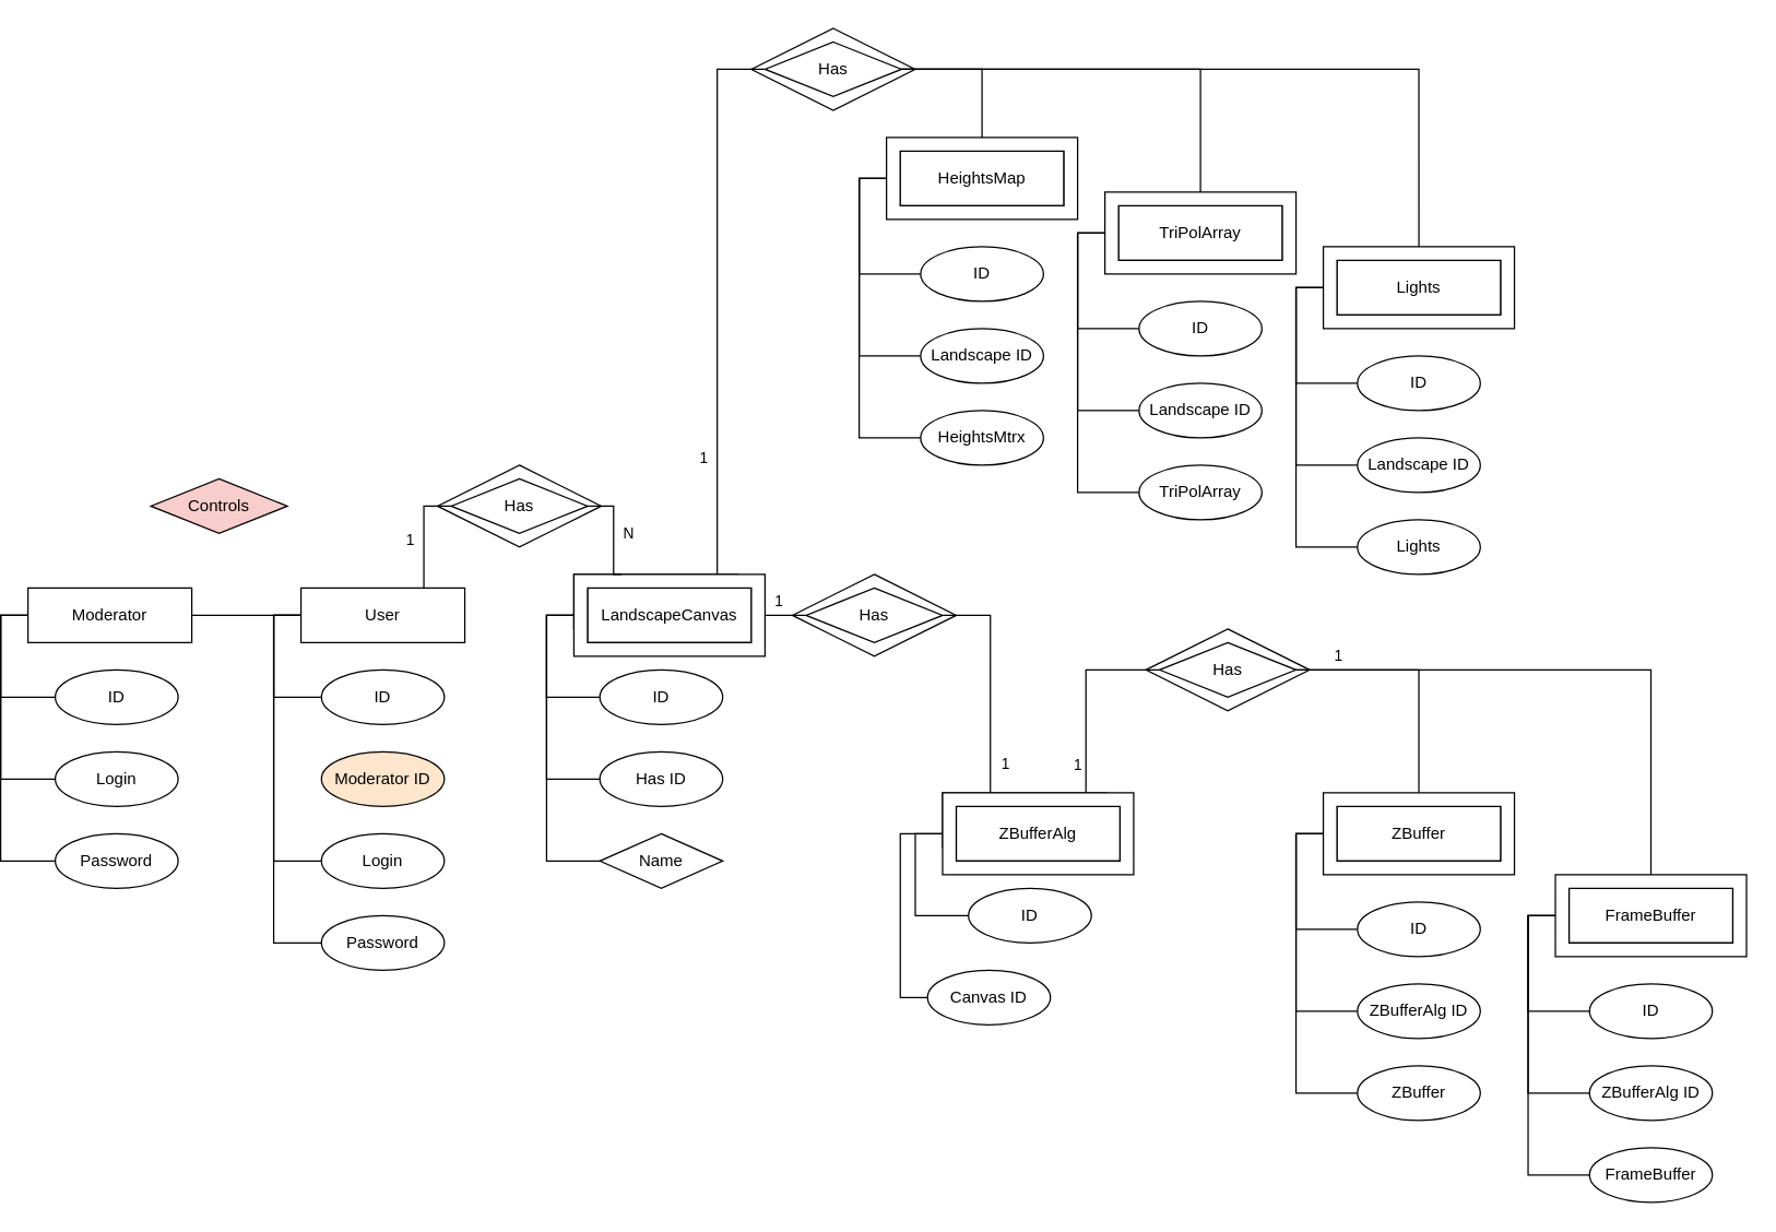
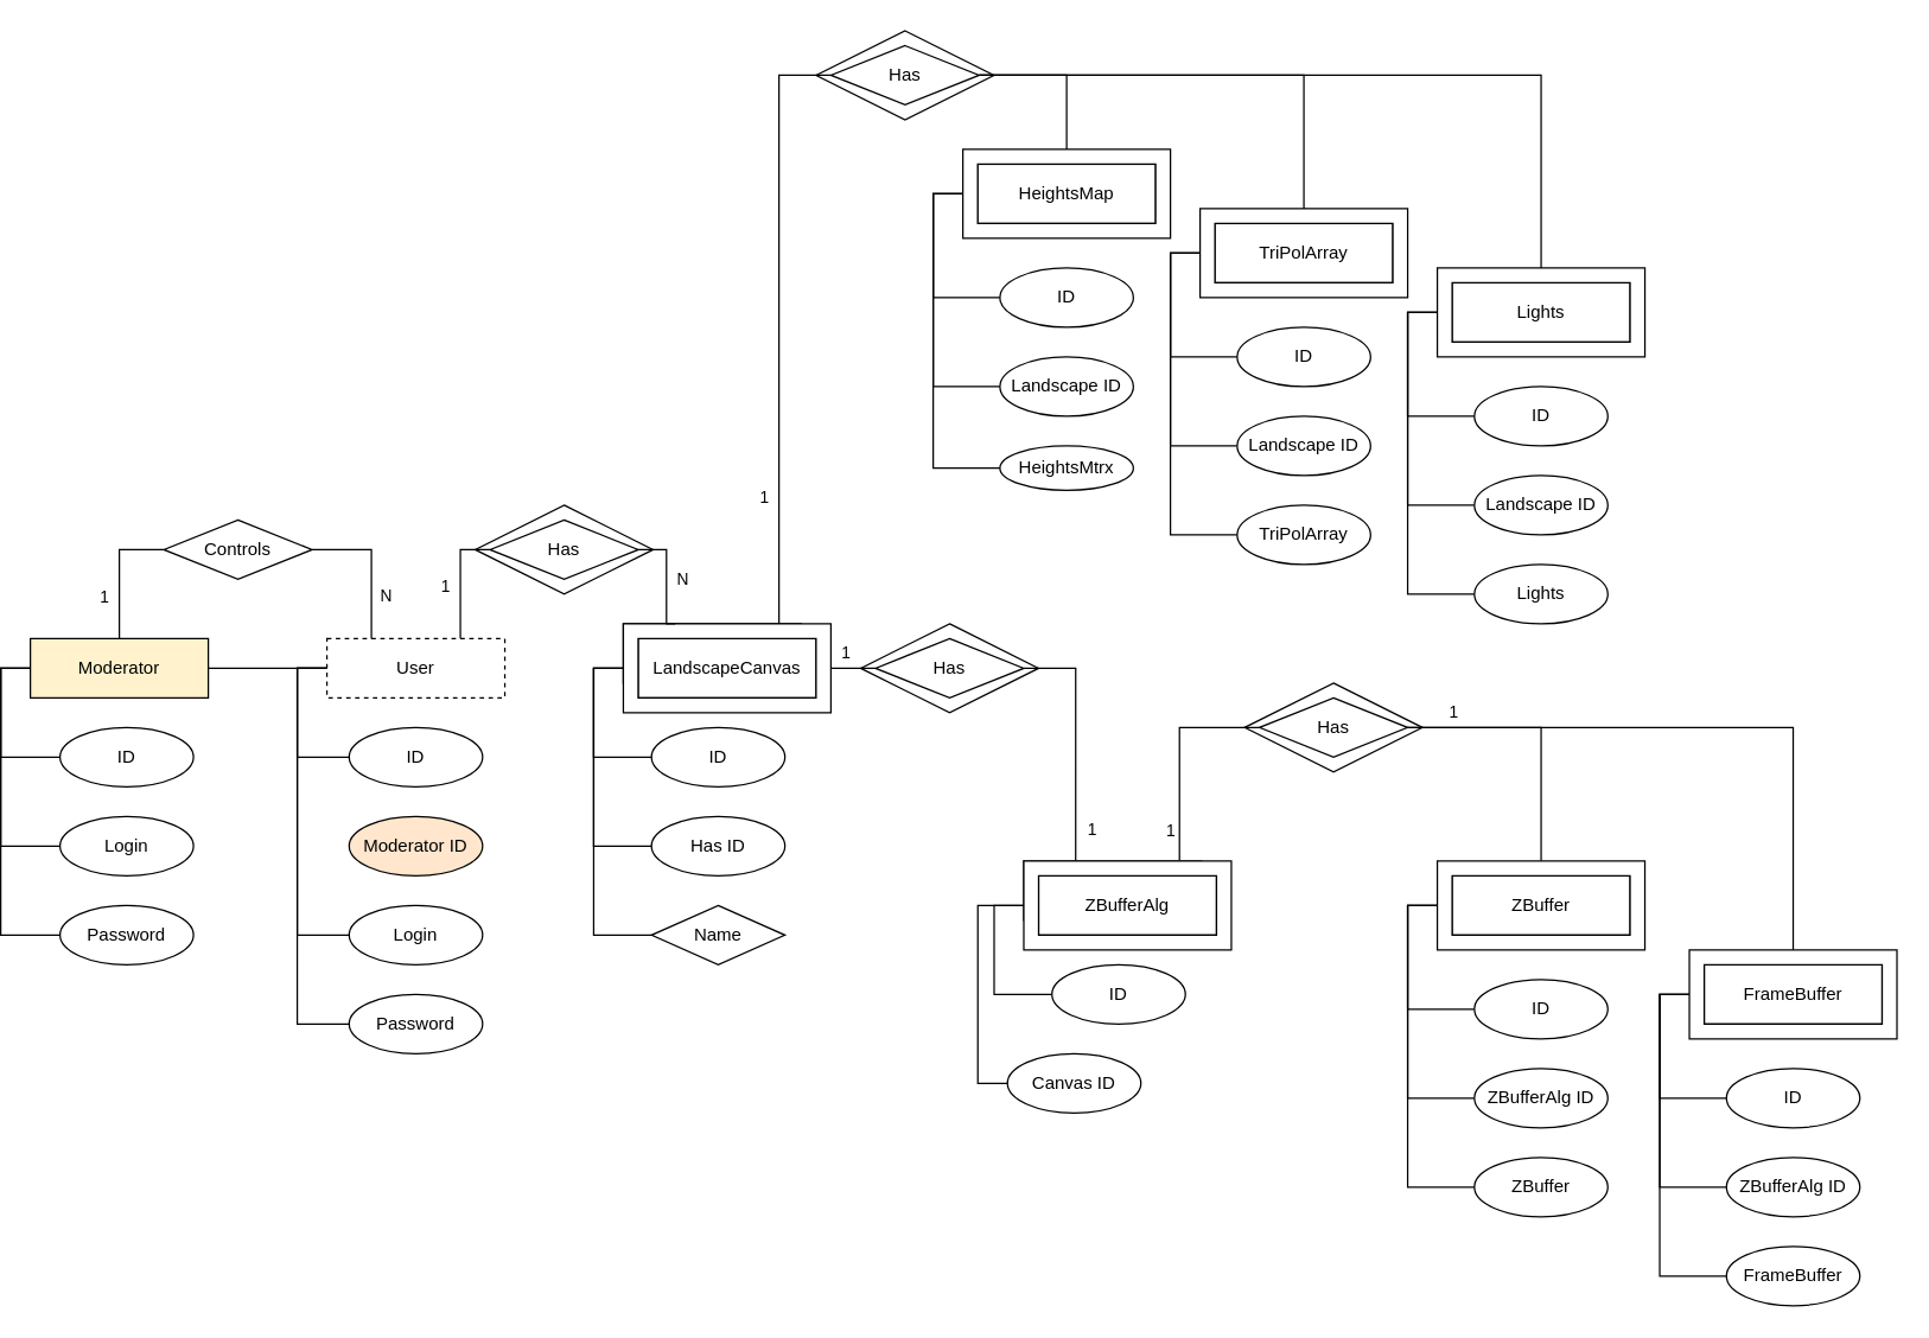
- <mxCell id="45" value="HeightsMtrx" style="ellipse;whiteSpace=wrap;html=1;rounded=0;shadow=0;glass=0;sketch=0;" parent="1" vertex="1"><mxGeometry x="673.91" y="300" width="90" height="40" as="geometry" /></mxCell>
+ <mxCell id="45" value="HeightsMtrx" style="ellipse;whiteSpace=wrap;html=1;rounded=0;shadow=0;glass=0;sketch=0;" parent="1" vertex="1"><mxGeometry x="673.91" y="300" width="90" height="30" as="geometry" /></mxCell>
- <mxCell id="79" value="Controls" style="rhombus;whiteSpace=wrap;html=1;rounded=0;shadow=0;glass=0;sketch=0;fillColor=#f8cecc;" parent="1" vertex="1"><mxGeometry x="110" y="350" width="100" height="40" as="geometry" /></mxCell>
+ <mxCell id="79" value="Controls" style="rhombus;whiteSpace=wrap;html=1;rounded=0;shadow=0;glass=0;sketch=0;" parent="1" vertex="1"><mxGeometry x="110" y="350" width="100" height="40" as="geometry" /></mxCell>
+ <mxCell id="81" value="N" style="endArrow=none;html=1;rounded=0;exitX=0.25;exitY=0;exitDx=0;exitDy=0;entryX=1;entryY=0.5;entryDx=0;entryDy=0;" parent="1" source="8" target="79" edge="1"><mxGeometry x="-0.429" y="-10" width="50" height="50" relative="1" as="geometry"><mxPoint x="90" y="440" as="sourcePoint" /><mxPoint x="125" y="380" as="targetPoint" /><Array as="points"><mxPoint x="250" y="370" /></Array><mxPoint as="offset" /></mxGeometry></mxCell>
+ <mxCell id="80" value="1" style="endArrow=none;html=1;rounded=0;exitX=0.5;exitY=0;exitDx=0;exitDy=0;entryX=0;entryY=0.5;entryDx=0;entryDy=0;" parent="1" source="16" target="79" edge="1"><mxGeometry x="-0.368" y="10" width="50" height="50" relative="1" as="geometry"><mxPoint x="40" y="390" as="sourcePoint" /><mxPoint x="90" y="340" as="targetPoint" /><Array as="points"><mxPoint x="80" y="400" /><mxPoint x="80" y="370" /></Array><mxPoint as="offset" /></mxGeometry></mxCell>
- <mxCell id="16" value="Moderator" style="rounded=0;whiteSpace=wrap;html=1;" parent="1" vertex="1"><mxGeometry x="20" y="430" width="120" height="40" as="geometry" /></mxCell>
+ <mxCell id="16" value="Moderator" style="rounded=0;whiteSpace=wrap;html=1;fillColor=#fff2cc;" parent="1" vertex="1"><mxGeometry x="20" y="430" width="120" height="40" as="geometry" /></mxCell>
- <mxCell id="8" value="User" style="rounded=0;whiteSpace=wrap;html=1;glass=0;shadow=0;sketch=0;" parent="1" vertex="1"><mxGeometry x="220" y="430" width="120" height="40" as="geometry" /></mxCell>
+ <mxCell id="8" value="User" style="rounded=0;whiteSpace=wrap;html=1;glass=0;shadow=0;sketch=0;dashed=1;" parent="1" vertex="1"><mxGeometry x="220" y="430" width="120" height="40" as="geometry" /></mxCell>
